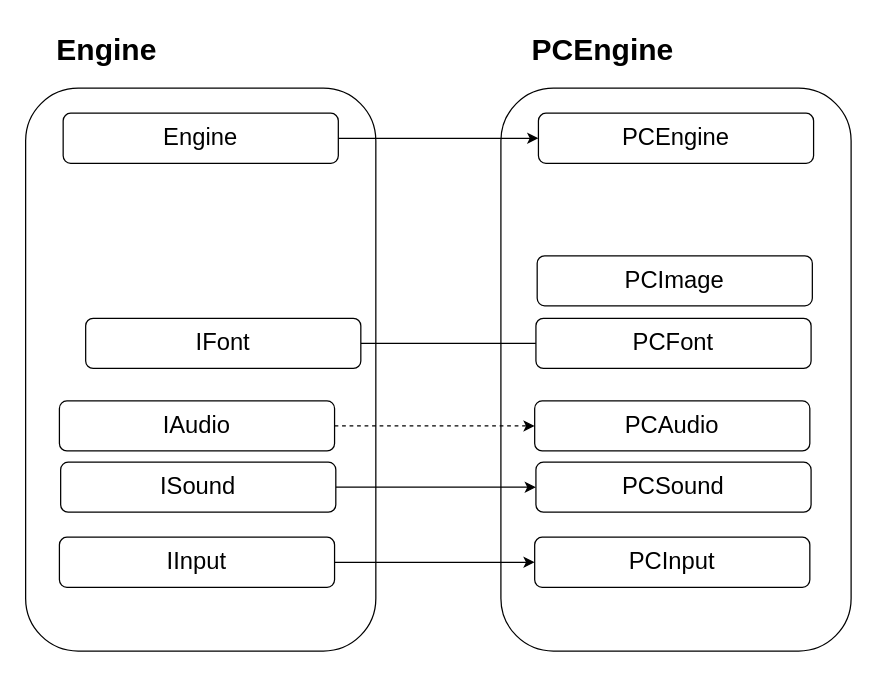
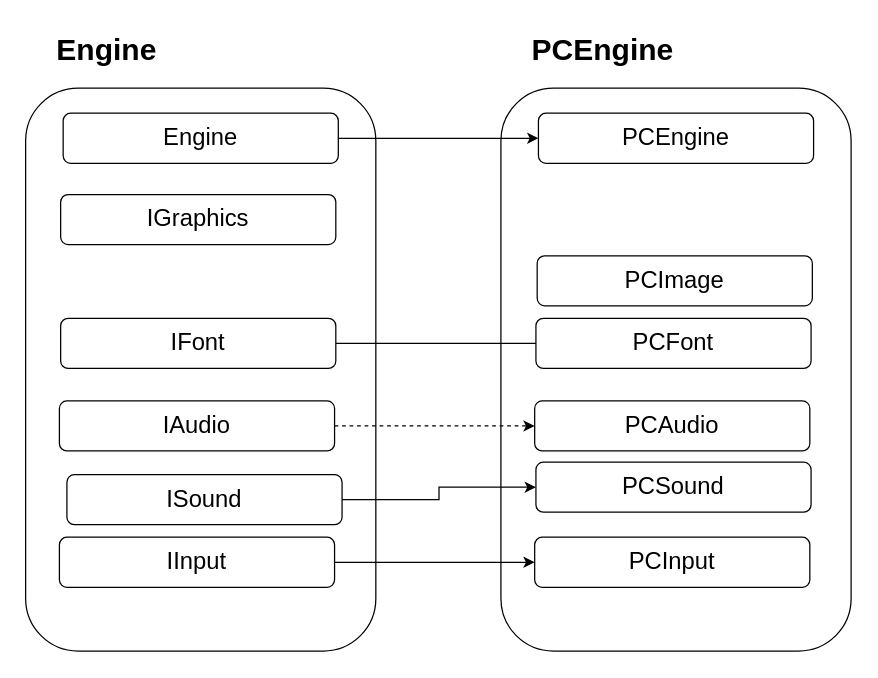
+ <mxCell id="7" value="&lt;span style=&quot;font-size: 19px;&quot;&gt;IGraphics&lt;/span&gt;" style="rounded=1;whiteSpace=wrap;html=1;" vertex="1" parent="1"><mxGeometry x="48" y="155" width="220" height="40" as="geometry" /></mxCell>
- <mxCell id="9" value="&lt;span style=&quot;font-size: 19px;&quot;&gt;IFont&lt;/span&gt;" style="rounded=1;whiteSpace=wrap;html=1;" vertex="1" parent="1"><mxGeometry x="68" y="254" width="220" height="40" as="geometry" /></mxCell>
+ <mxCell id="9" value="&lt;span style=&quot;font-size: 19px;&quot;&gt;IFont&lt;/span&gt;" style="rounded=1;whiteSpace=wrap;html=1;" vertex="1" parent="1"><mxGeometry x="48" y="254" width="220" height="40" as="geometry" /></mxCell>
- <mxCell id="13" value="&lt;span style=&quot;font-size: 19px;&quot;&gt;ISound&lt;/span&gt;" style="rounded=1;whiteSpace=wrap;html=1;" vertex="1" parent="1"><mxGeometry x="48" y="369" width="220" height="40" as="geometry" /></mxCell>
+ <mxCell id="13" value="&lt;span style=&quot;font-size: 19px;&quot;&gt;ISound&lt;/span&gt;" style="rounded=1;whiteSpace=wrap;html=1;" vertex="1" parent="1"><mxGeometry x="53" y="379" width="220" height="40" as="geometry" /></mxCell>
